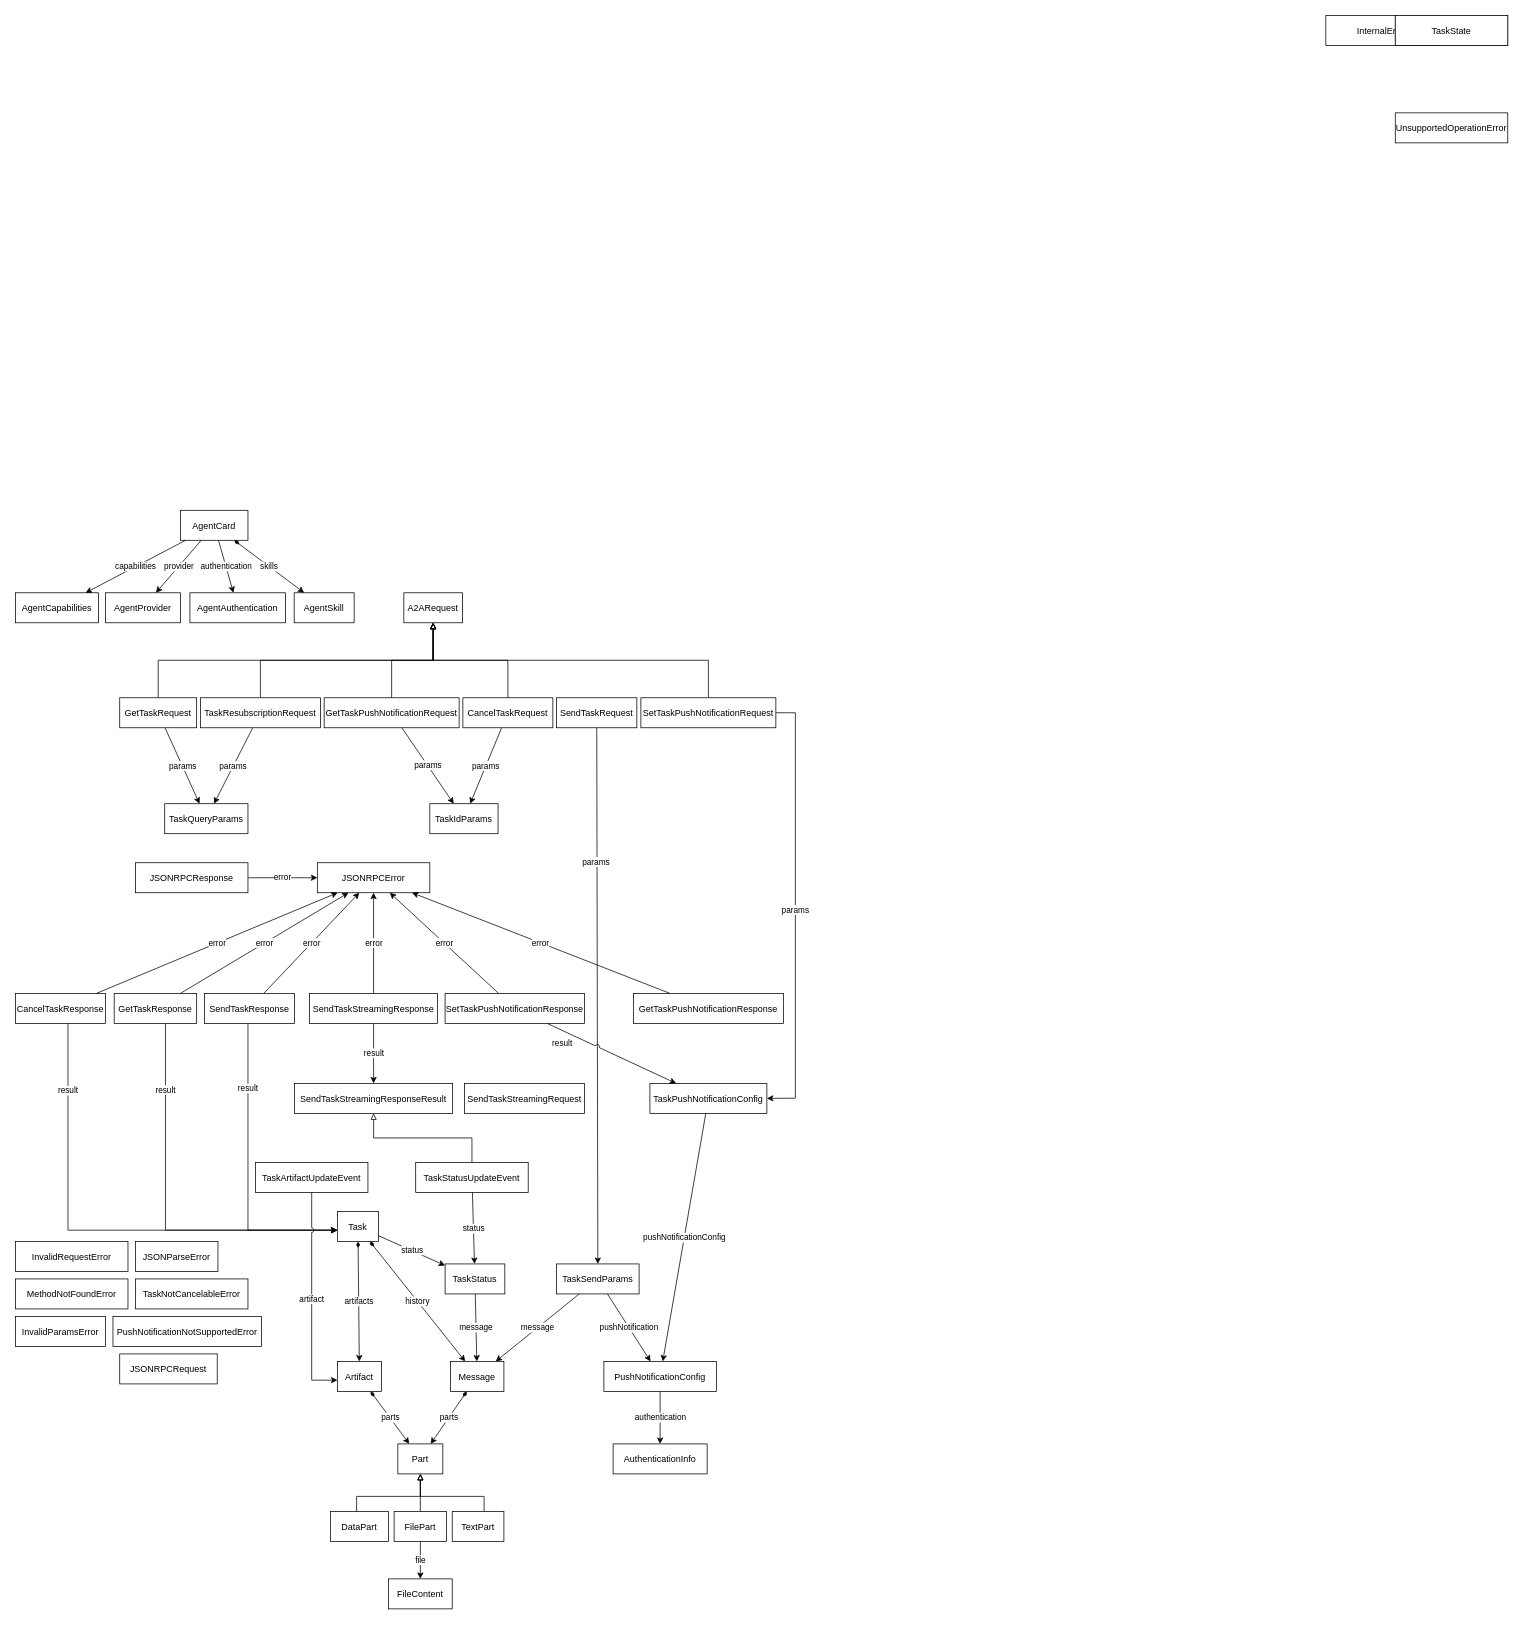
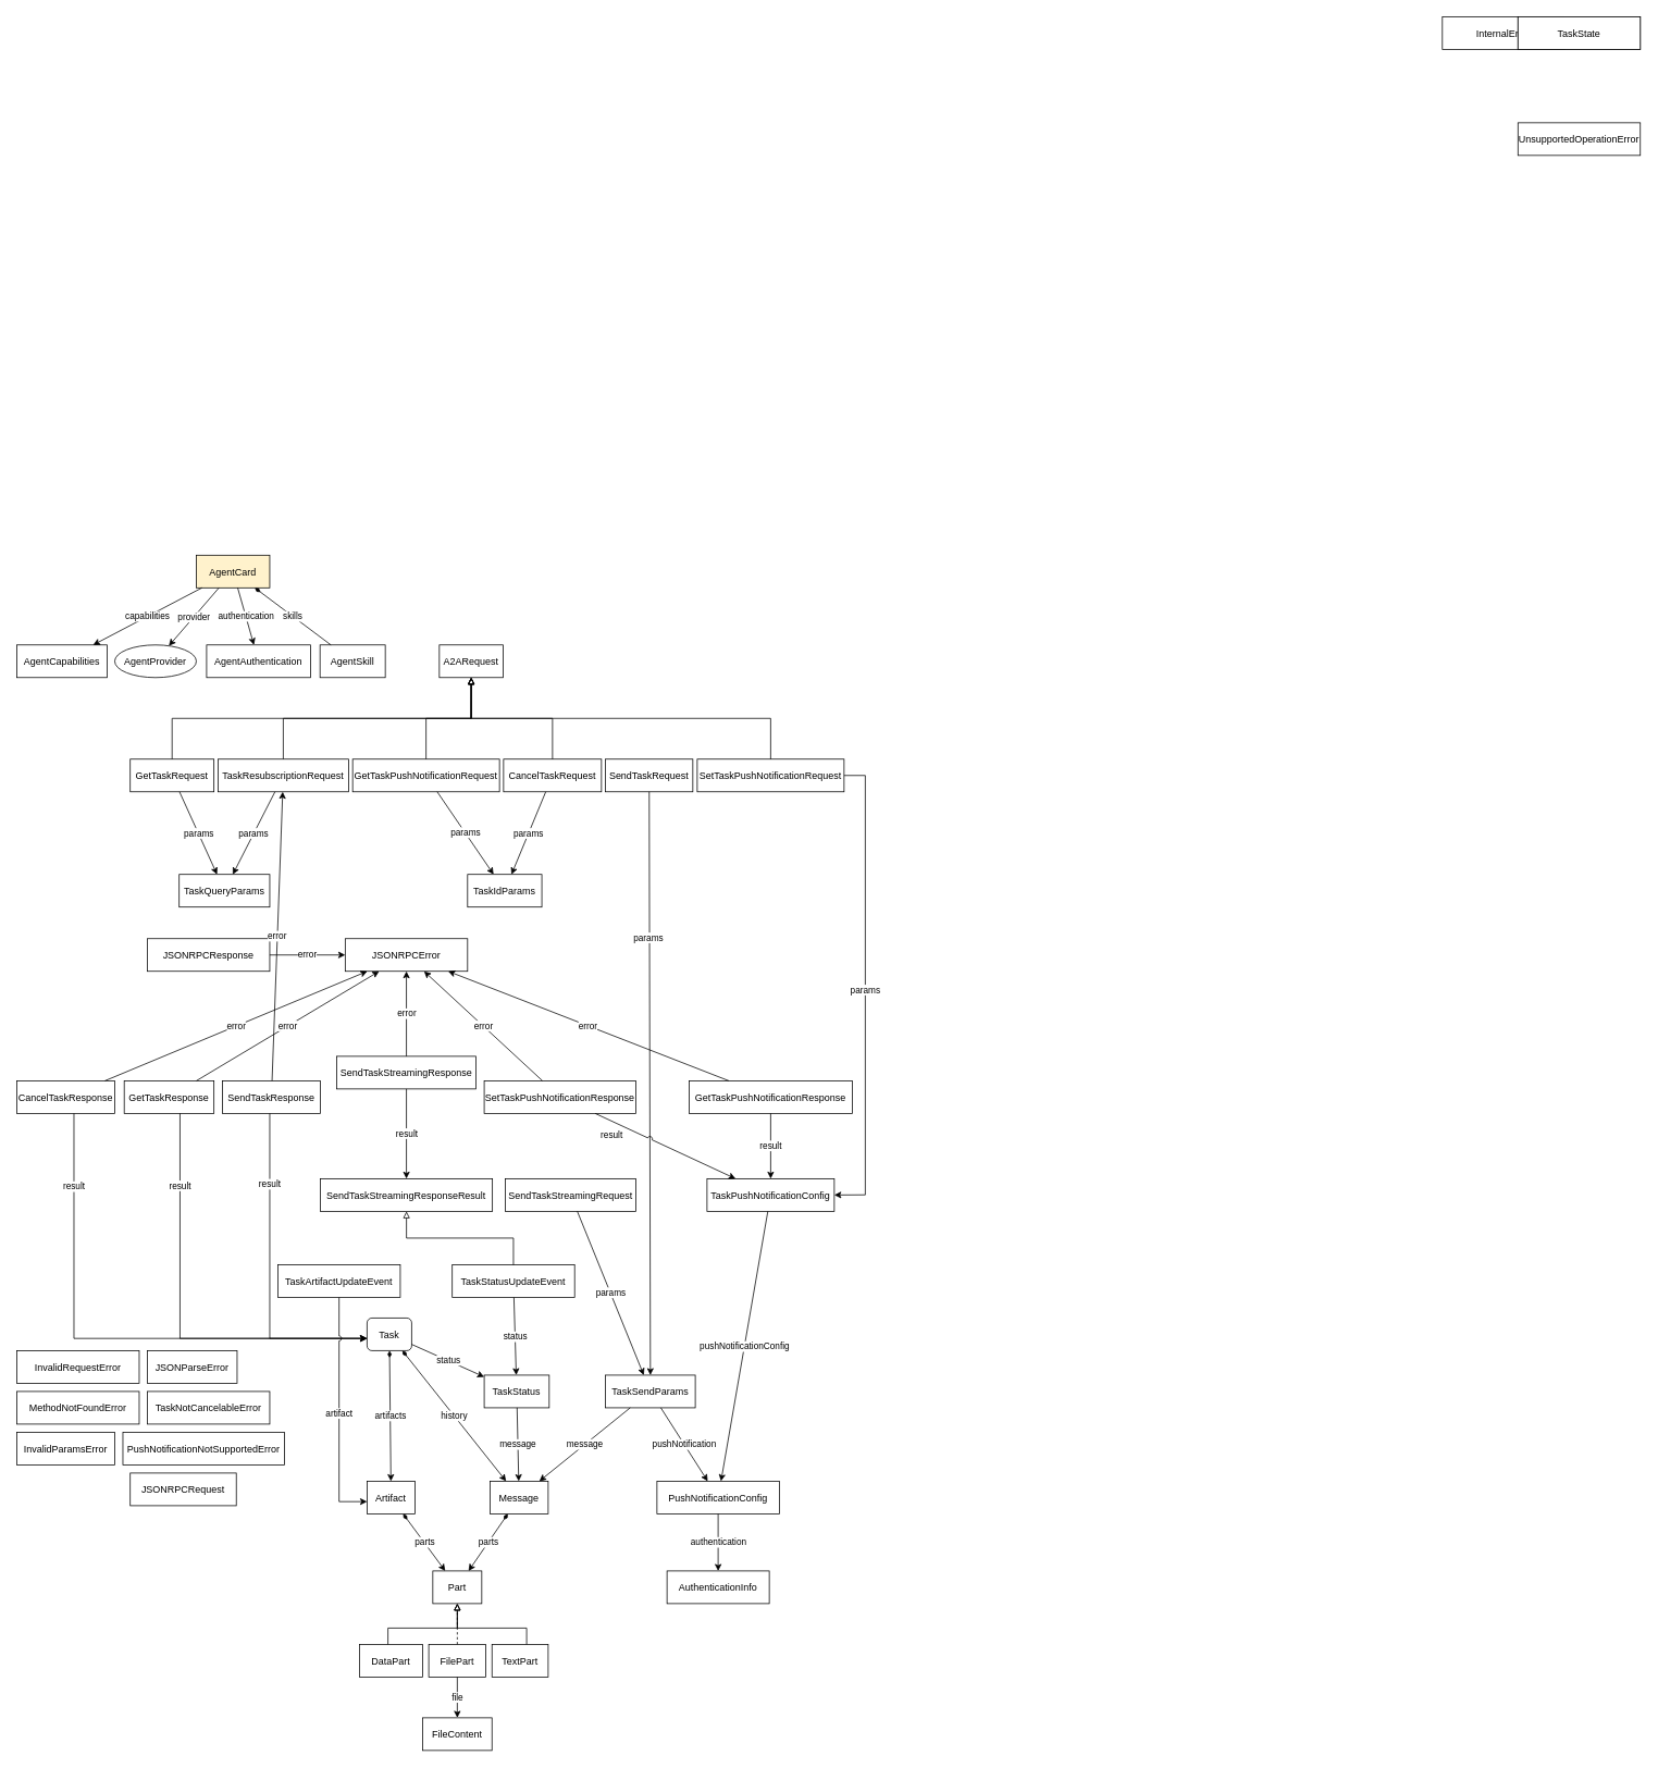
- <mxCell id="12" value="AgentCard" parent="1" vertex="1"><mxGeometry x="240" y="680" width="90" height="40" as="geometry" /></mxCell>
+ <mxCell id="12" value="AgentCard" parent="1" vertex="1" style="fillColor=#fff2cc;"><mxGeometry x="240" y="680" width="90" height="40" as="geometry" /></mxCell>
- <mxCell id="96" value="skills" style="rounded=0;orthogonalLoop=1;jettySize=1;html=1;startArrow=diamondThin;startFill=1" parent="1" source="12" target="95" edge="1"><mxGeometry relative="1" as="geometry" /></mxCell>
+ <mxCell id="96" value="skills" style="rounded=0;orthogonalLoop=1;jettySize=1;html=1;startArrow=diamondThin;startFill=1;endArrow=none;" parent="1" source="12" target="95" edge="1"><mxGeometry relative="1" as="geometry" /></mxCell>
- <mxCell id="18" value="AgentProvider" parent="1" vertex="1"><mxGeometry x="140" y="790" width="100" height="40" as="geometry" /></mxCell>
+ <mxCell id="18" value="AgentProvider" parent="1" vertex="1" style="ellipse;"><mxGeometry x="140" y="790" width="100" height="40" as="geometry" /></mxCell>
- <mxCell id="67" value="error" style="rounded=0;orthogonalLoop=1;jettySize=1;html=1" parent="1" source="49" target="66" edge="1"><mxGeometry relative="1" as="geometry" /></mxCell>
+ <mxCell id="67" value="error" style="rounded=0;orthogonalLoop=1;jettySize=1;html=1;" parent="1" source="49" target="44" edge="1"><mxGeometry relative="1" as="geometry" /></mxCell>
- <mxCell id="8" value="SendTaskStreamingResponse" parent="1" vertex="1"><mxGeometry x="412.17" y="1324.21" width="170.72" height="40" as="geometry" /></mxCell>
+ <mxCell id="8" value="SendTaskStreamingResponse" parent="1" vertex="1"><mxGeometry x="412.17" y="1294.21" width="170.72" height="40" as="geometry" /></mxCell>
+ <mxCell id="58" value="result" style="rounded=0;orthogonalLoop=1;jettySize=1;html=1" parent="1" source="34" target="55" edge="1"><mxGeometry relative="1" as="geometry" /></mxCell>
+ <mxCell id="24" value="params" style="rounded=0;orthogonalLoop=1;jettySize=1;html=1" parent="1" source="5" target="21" edge="1"><mxGeometry relative="1" as="geometry" /></mxCell>
- <mxCell id="39" value="Task" parent="1" vertex="1"><mxGeometry x="449.3" y="1615" width="54.69" height="40" as="geometry" /></mxCell>
+ <mxCell id="39" value="Task" parent="1" vertex="1" style="rounded=1;"><mxGeometry x="449.3" y="1615" width="54.69" height="40" as="geometry" /></mxCell>
- <mxCell id="81" style="edgeStyle=orthogonalEdgeStyle;rounded=0;orthogonalLoop=1;jettySize=auto;html=1;endArrow=block;endFill=0" parent="1" source="27" target="79" edge="1"><mxGeometry relative="1" as="geometry" /></mxCell>
+ <mxCell id="81" style="edgeStyle=orthogonalEdgeStyle;rounded=0;orthogonalLoop=1;jettySize=auto;html=1;endArrow=block;endFill=0;dashed=1;" parent="1" source="27" target="79" edge="1"><mxGeometry relative="1" as="geometry" /></mxCell>
